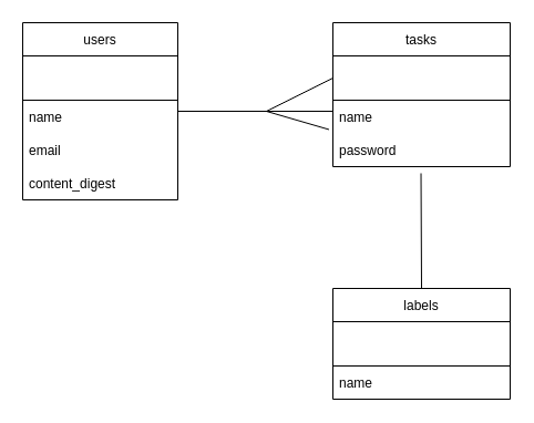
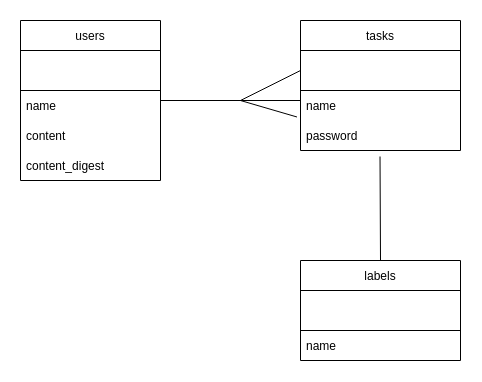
- <mxCell id="5" value="email" style="text;strokeColor=none;fillColor=none;align=left;verticalAlign=middle;spacingLeft=4;spacingRight=4;overflow=hidden;points=[[0,0.5],[1,0.5]];portConstraint=eastwest;rotatable=0;" parent="2" vertex="1"><mxGeometry y="100" width="140" height="30" as="geometry" /></mxCell>
+ <mxCell id="5" value="content" style="text;strokeColor=none;fillColor=none;align=left;verticalAlign=middle;spacingLeft=4;spacingRight=4;overflow=hidden;points=[[0,0.5],[1,0.5]];portConstraint=eastwest;rotatable=0;" parent="2" vertex="1"><mxGeometry y="100" width="140" height="30" as="geometry" /></mxCell>
